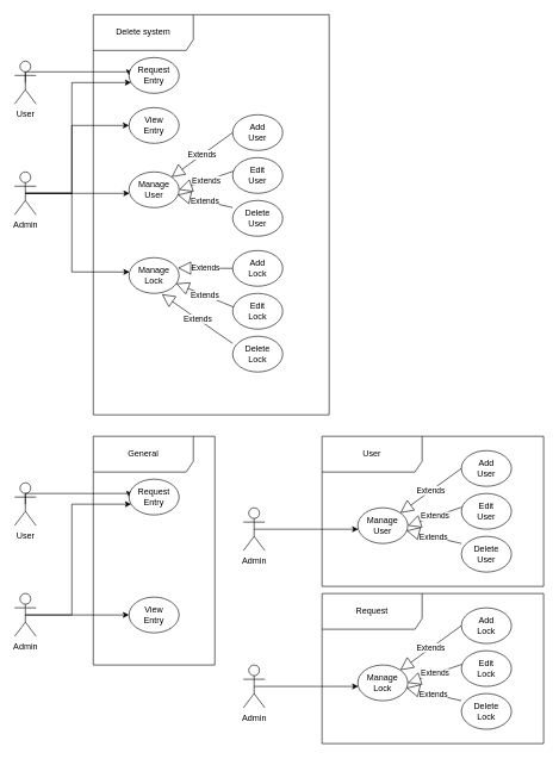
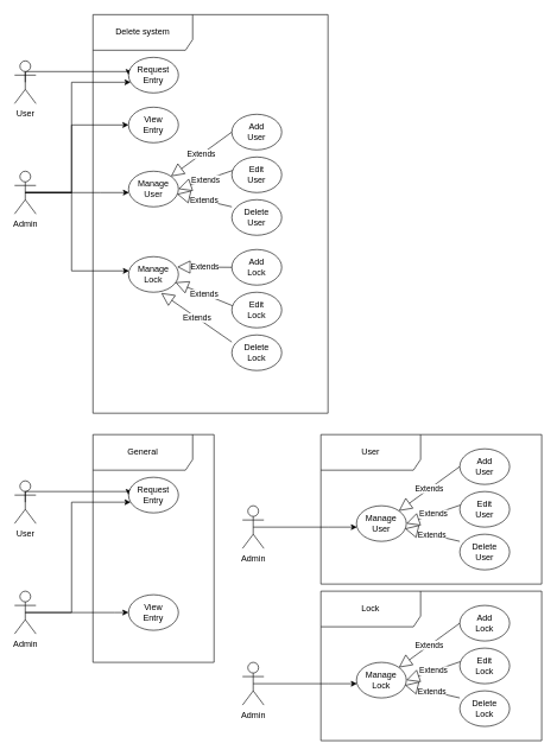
- <mxCell id="53" value="Request" style="shape=umlFrame;whiteSpace=wrap;html=1;pointerEvents=0;width=140;height=50;" vertex="1" parent="1"><mxGeometry x="450" y="830" width="310" height="210" as="geometry" /></mxCell>
+ <mxCell id="53" value="Lock" style="shape=umlFrame;whiteSpace=wrap;html=1;pointerEvents=0;width=140;height=50;" vertex="1" parent="1"><mxGeometry x="450" y="830" width="310" height="210" as="geometry" /></mxCell>
